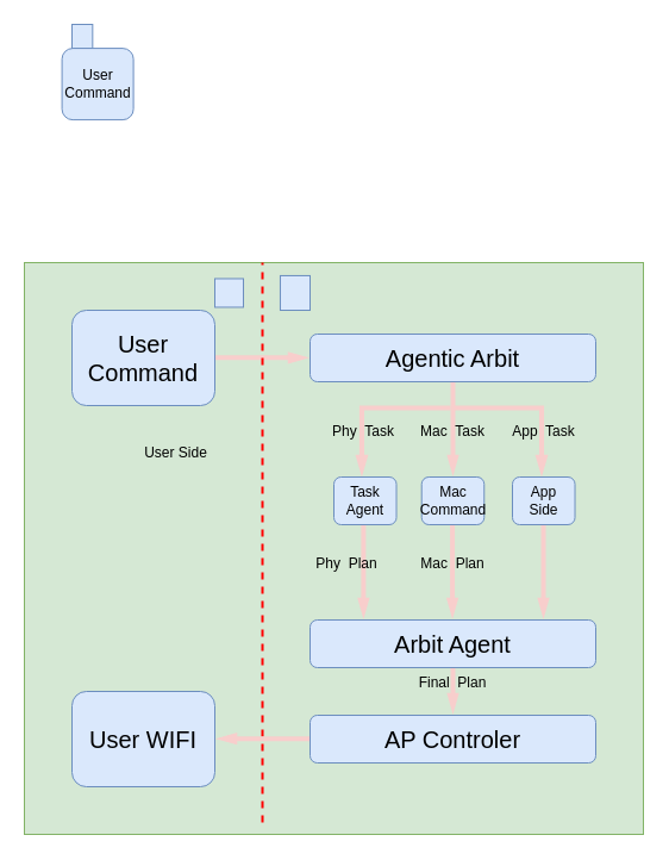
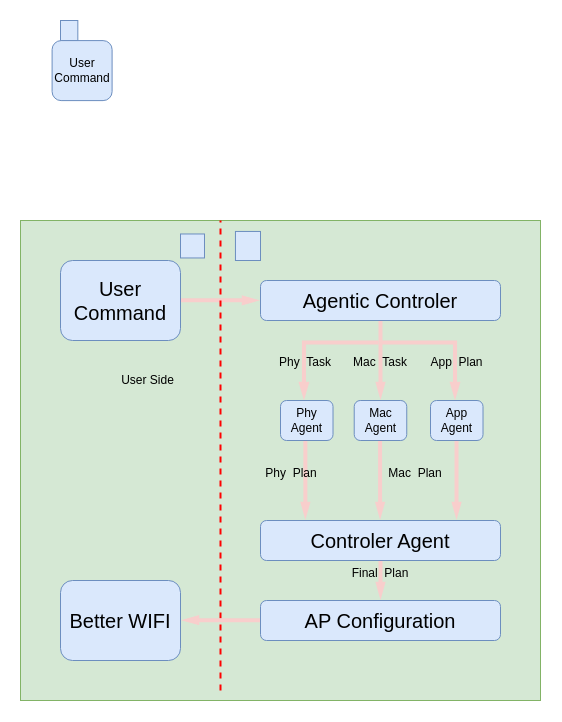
- <mxCell id="5" value="&lt;font style=&quot;font-size: 20px;&quot;&gt;Agentic Arbit&lt;/font&gt;" style="rounded=1;whiteSpace=wrap;html=1;fillColor=#dae8fc;strokeColor=#6c8ebf;" parent="1" vertex="1"><mxGeometry x="260" y="280" width="240" height="40" as="geometry" /></mxCell>
+ <mxCell id="5" value="&lt;font style=&quot;font-size: 20px;&quot;&gt;Agentic Controler&lt;/font&gt;" style="rounded=1;whiteSpace=wrap;html=1;fillColor=#dae8fc;strokeColor=#6c8ebf;" parent="1" vertex="1"><mxGeometry x="260" y="280" width="240" height="40" as="geometry" /></mxCell>
- <mxCell id="20" value="App&amp;nbsp; Task" style="text;html=1;align=center;verticalAlign=middle;whiteSpace=wrap;rounded=0;" parent="1" vertex="1"><mxGeometry x="425.66" y="349" width="61.21" height="25" as="geometry" /></mxCell>
+ <mxCell id="20" value="App&amp;nbsp; Plan" style="text;html=1;align=center;verticalAlign=middle;whiteSpace=wrap;rounded=0;" parent="1" vertex="1"><mxGeometry x="425.66" y="349" width="61.21" height="25" as="geometry" /></mxCell>
- <mxCell id="15" value="Task&lt;br&gt;&lt;div&gt;Agent&lt;/div&gt;" style="rounded=1;whiteSpace=wrap;html=1;fillColor=#dae8fc;strokeColor=#6c8ebf;" parent="1" vertex="1"><mxGeometry x="280" y="400" width="52.53" height="40" as="geometry" /></mxCell>
+ <mxCell id="15" value="Phy&lt;br&gt;&lt;div&gt;Agent&lt;/div&gt;" style="rounded=1;whiteSpace=wrap;html=1;fillColor=#dae8fc;strokeColor=#6c8ebf;" parent="1" vertex="1"><mxGeometry x="280" y="400" width="52.53" height="40" as="geometry" /></mxCell>
- <mxCell id="13" value="Mac&lt;div&gt;Command&lt;/div&gt;" style="rounded=1;whiteSpace=wrap;html=1;fillColor=#dae8fc;strokeColor=#6c8ebf;" parent="1" vertex="1"><mxGeometry x="353.73" y="400" width="52.53" height="40" as="geometry" /></mxCell>
+ <mxCell id="13" value="Mac&lt;div&gt;Agent&lt;/div&gt;" style="rounded=1;whiteSpace=wrap;html=1;fillColor=#dae8fc;strokeColor=#6c8ebf;" parent="1" vertex="1"><mxGeometry x="353.73" y="400" width="52.53" height="40" as="geometry" /></mxCell>
- <mxCell id="14" value="App&lt;div&gt;Side&lt;/div&gt;" style="rounded=1;whiteSpace=wrap;html=1;fillColor=#dae8fc;strokeColor=#6c8ebf;" parent="1" vertex="1"><mxGeometry x="430" y="400" width="52.53" height="40" as="geometry" /></mxCell>
+ <mxCell id="14" value="App&lt;div&gt;Agent&lt;/div&gt;" style="rounded=1;whiteSpace=wrap;html=1;fillColor=#dae8fc;strokeColor=#6c8ebf;" parent="1" vertex="1"><mxGeometry x="430" y="400" width="52.53" height="40" as="geometry" /></mxCell>
- <mxCell id="27" value="Mac&amp;nbsp; Plan" style="text;html=1;align=center;verticalAlign=middle;whiteSpace=wrap;rounded=0;" vertex="1" parent="1"><mxGeometry x="345.92" y="460" width="68.14" height="25" as="geometry" /></mxCell>
+ <mxCell id="27" value="Mac&amp;nbsp; Plan" style="text;html=1;align=center;verticalAlign=middle;whiteSpace=wrap;rounded=0;" vertex="1" parent="1"><mxGeometry x="380.92" y="460" width="68.14" height="25" as="geometry" /></mxCell>
- <mxCell id="17" value="&lt;font style=&quot;font-size: 20px;&quot;&gt;Arbit Agent&lt;/font&gt;" style="rounded=1;whiteSpace=wrap;html=1;fillColor=#dae8fc;strokeColor=#6c8ebf;" parent="1" vertex="1"><mxGeometry x="260" y="520" width="240" height="40" as="geometry" /></mxCell>
+ <mxCell id="17" value="&lt;font style=&quot;font-size: 20px;&quot;&gt;Controler Agent&lt;/font&gt;" style="rounded=1;whiteSpace=wrap;html=1;fillColor=#dae8fc;strokeColor=#6c8ebf;" parent="1" vertex="1"><mxGeometry x="260" y="520" width="240" height="40" as="geometry" /></mxCell>
- <mxCell id="29" value="&lt;font style=&quot;font-size: 20px;&quot;&gt;User WIFI&lt;/font&gt;" style="rounded=1;whiteSpace=wrap;html=1;fillColor=#dae8fc;strokeColor=#6c8ebf;" vertex="1" parent="1"><mxGeometry x="60" y="580" width="120" height="80" as="geometry" /></mxCell>
+ <mxCell id="29" value="&lt;font style=&quot;font-size: 20px;&quot;&gt;Better WIFI&lt;/font&gt;" style="rounded=1;whiteSpace=wrap;html=1;fillColor=#dae8fc;strokeColor=#6c8ebf;" vertex="1" parent="1"><mxGeometry x="60" y="580" width="120" height="80" as="geometry" /></mxCell>
- <mxCell id="22" value="&lt;font style=&quot;font-size: 20px;&quot;&gt;AP Controler&lt;/font&gt;" style="rounded=1;whiteSpace=wrap;html=1;fillColor=#dae8fc;strokeColor=#6c8ebf;" parent="1" vertex="1"><mxGeometry x="260" y="600" width="240" height="40" as="geometry" /></mxCell>
+ <mxCell id="22" value="&lt;font style=&quot;font-size: 20px;&quot;&gt;AP Configuration&lt;/font&gt;" style="rounded=1;whiteSpace=wrap;html=1;fillColor=#dae8fc;strokeColor=#6c8ebf;" parent="1" vertex="1"><mxGeometry x="260" y="600" width="240" height="40" as="geometry" /></mxCell>
